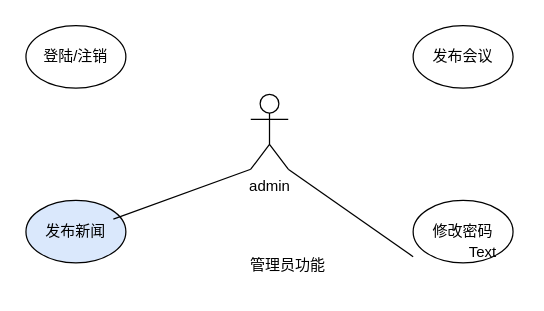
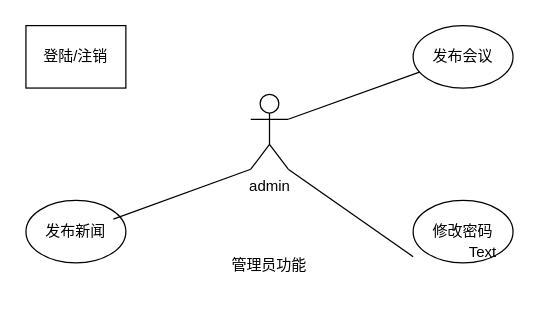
- <mxCell id="3" value="登陆/注销" style="ellipse;whiteSpace=wrap;html=1;" vertex="1" parent="1"><mxGeometry x="20" y="20" width="80" height="50" as="geometry" /></mxCell>
+ <mxCell id="3" value="登陆/注销" style="whiteSpace=wrap;html=1;rounded=0;" vertex="1" parent="1"><mxGeometry x="20" y="20" width="80" height="50" as="geometry" /></mxCell>
+ <mxCell id="10" value="" style="endArrow=none;html=1;exitX=1;exitY=0.333;exitDx=0;exitDy=0;exitPerimeter=0;" edge="1" parent="1" source="2" target="4"><mxGeometry width="50" height="50" relative="1" as="geometry"><mxPoint x="230" y="85" as="sourcePoint" /><mxPoint x="70" y="235" as="targetPoint" /></mxGeometry></mxCell>
- <mxCell id="5" value="发布新闻" style="ellipse;whiteSpace=wrap;html=1;fillColor=#dae8fc;" vertex="1" parent="1"><mxGeometry x="20" y="160" width="80" height="50" as="geometry" /></mxCell>
+ <mxCell id="5" value="发布新闻" style="ellipse;whiteSpace=wrap;html=1;" vertex="1" parent="1"><mxGeometry x="20" y="160" width="80" height="50" as="geometry" /></mxCell>
- <mxCell id="11" value="管理员功能" style="text;html=1;strokeColor=none;fillColor=none;align=center;verticalAlign=middle;whiteSpace=wrap;rounded=0;" vertex="1" parent="1"><mxGeometry x="195" y="197" width="70" height="30" as="geometry" /></mxCell>
+ <mxCell id="11" value="管理员功能" style="text;html=1;strokeColor=none;fillColor=none;align=center;verticalAlign=middle;whiteSpace=wrap;rounded=0;" vertex="1" parent="1"><mxGeometry x="180" y="197" width="70" height="30" as="geometry" /></mxCell>
